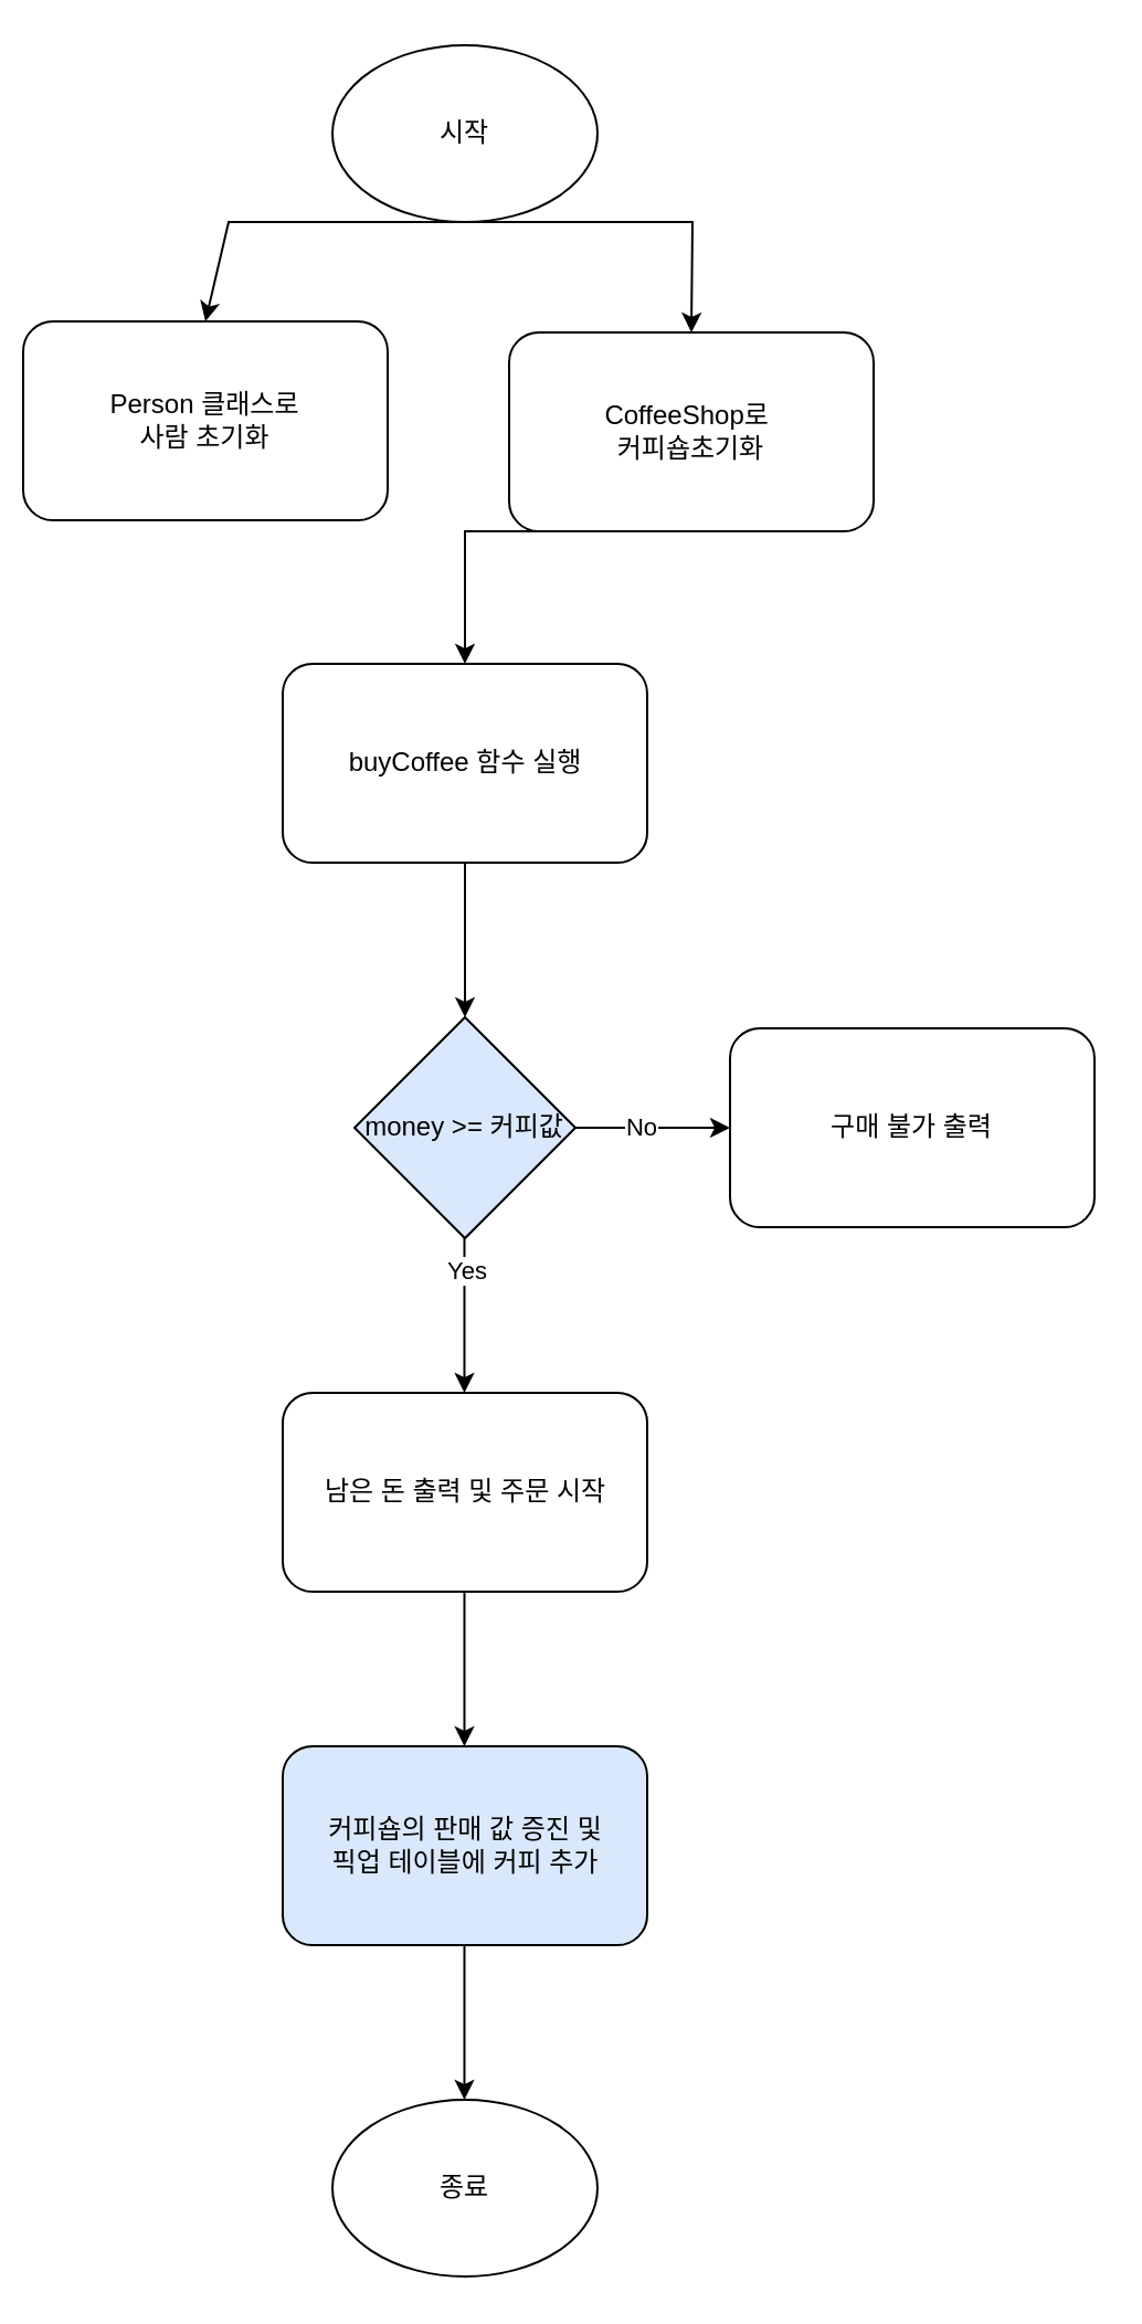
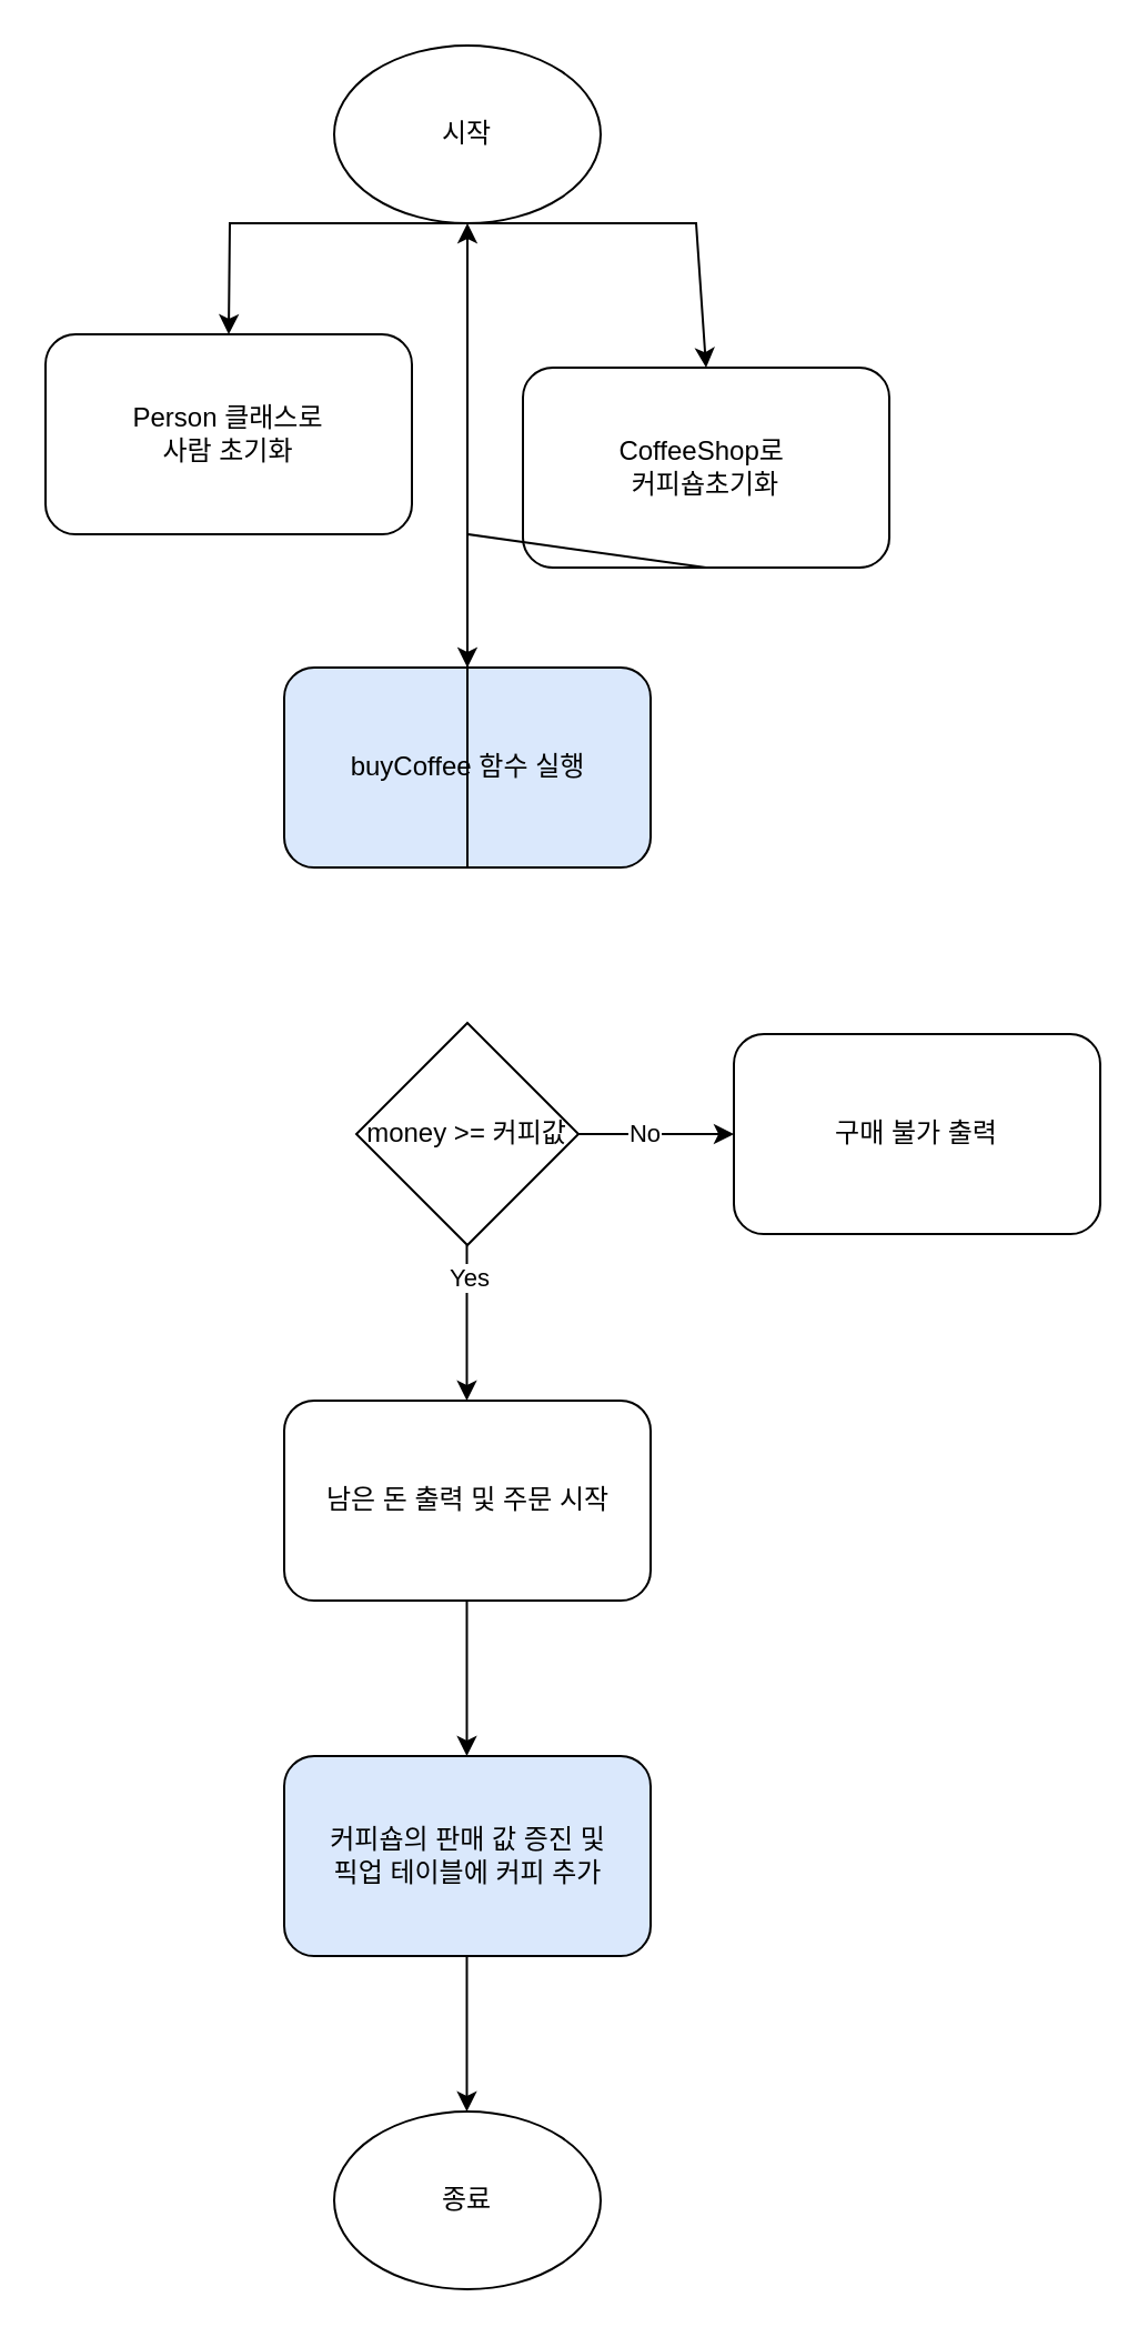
- <mxCell id="3" value="Person 클래스로&lt;div&gt;사람 초기화&lt;/div&gt;" style="rounded=1;whiteSpace=wrap;html=1;" vertex="1" parent="1"><mxGeometry x="10" y="145" width="165" height="90" as="geometry" /></mxCell>
+ <mxCell id="3" value="Person 클래스로&lt;div&gt;사람 초기화&lt;/div&gt;" style="rounded=1;whiteSpace=wrap;html=1;" vertex="1" parent="1"><mxGeometry x="20" y="150" width="165" height="90" as="geometry" /></mxCell>
- <mxCell id="4" value="CoffeeShop로&amp;nbsp;&lt;div&gt;커피숍초기화&lt;/div&gt;" style="rounded=1;whiteSpace=wrap;html=1;" vertex="1" parent="1"><mxGeometry x="230" y="150" width="165" height="90" as="geometry" /></mxCell>
+ <mxCell id="4" value="CoffeeShop로&amp;nbsp;&lt;div&gt;커피숍초기화&lt;/div&gt;" style="rounded=1;whiteSpace=wrap;html=1;" vertex="1" parent="1"><mxGeometry x="235" y="165" width="165" height="90" as="geometry" /></mxCell>
- <mxCell id="5" value="buyCoffee 함수 실행" style="rounded=1;whiteSpace=wrap;html=1;" vertex="1" parent="1"><mxGeometry x="127.5" y="300" width="165" height="90" as="geometry" /></mxCell>
+ <mxCell id="5" value="buyCoffee 함수 실행" style="rounded=1;whiteSpace=wrap;html=1;fillColor=#dae8fc;" vertex="1" parent="1"><mxGeometry x="127.5" y="300" width="165" height="90" as="geometry" /></mxCell>
- <mxCell id="14" value="" style="endArrow=classic;html=1;rounded=0;exitX=0.5;exitY=1;exitDx=0;exitDy=0;entryX=0.5;entryY=0;entryDx=0;entryDy=0;" edge="1" parent="1" source="5" target="6"><mxGeometry width="50" height="50" relative="1" as="geometry"><mxPoint x="300" y="500" as="sourcePoint" /><mxPoint x="350" y="450" as="targetPoint" /></mxGeometry></mxCell>
+ <mxCell id="14" value="" style="endArrow=classic;html=1;rounded=0;exitX=0.5;exitY=1;exitDx=0;exitDy=0;" edge="1" parent="1" source="5" target="2"><mxGeometry width="50" height="50" relative="1" as="geometry"><mxPoint x="300" y="500" as="sourcePoint" /><mxPoint x="350" y="450" as="targetPoint" /></mxGeometry></mxCell>
- <mxCell id="6" value="money &amp;gt;= 커피값" style="rhombus;whiteSpace=wrap;html=1;fillColor=#dae8fc;" vertex="1" parent="1"><mxGeometry x="160" y="460" width="100" height="100" as="geometry" /></mxCell>
+ <mxCell id="6" value="money &amp;gt;= 커피값" style="rhombus;whiteSpace=wrap;html=1;" vertex="1" parent="1"><mxGeometry x="160" y="460" width="100" height="100" as="geometry" /></mxCell>
